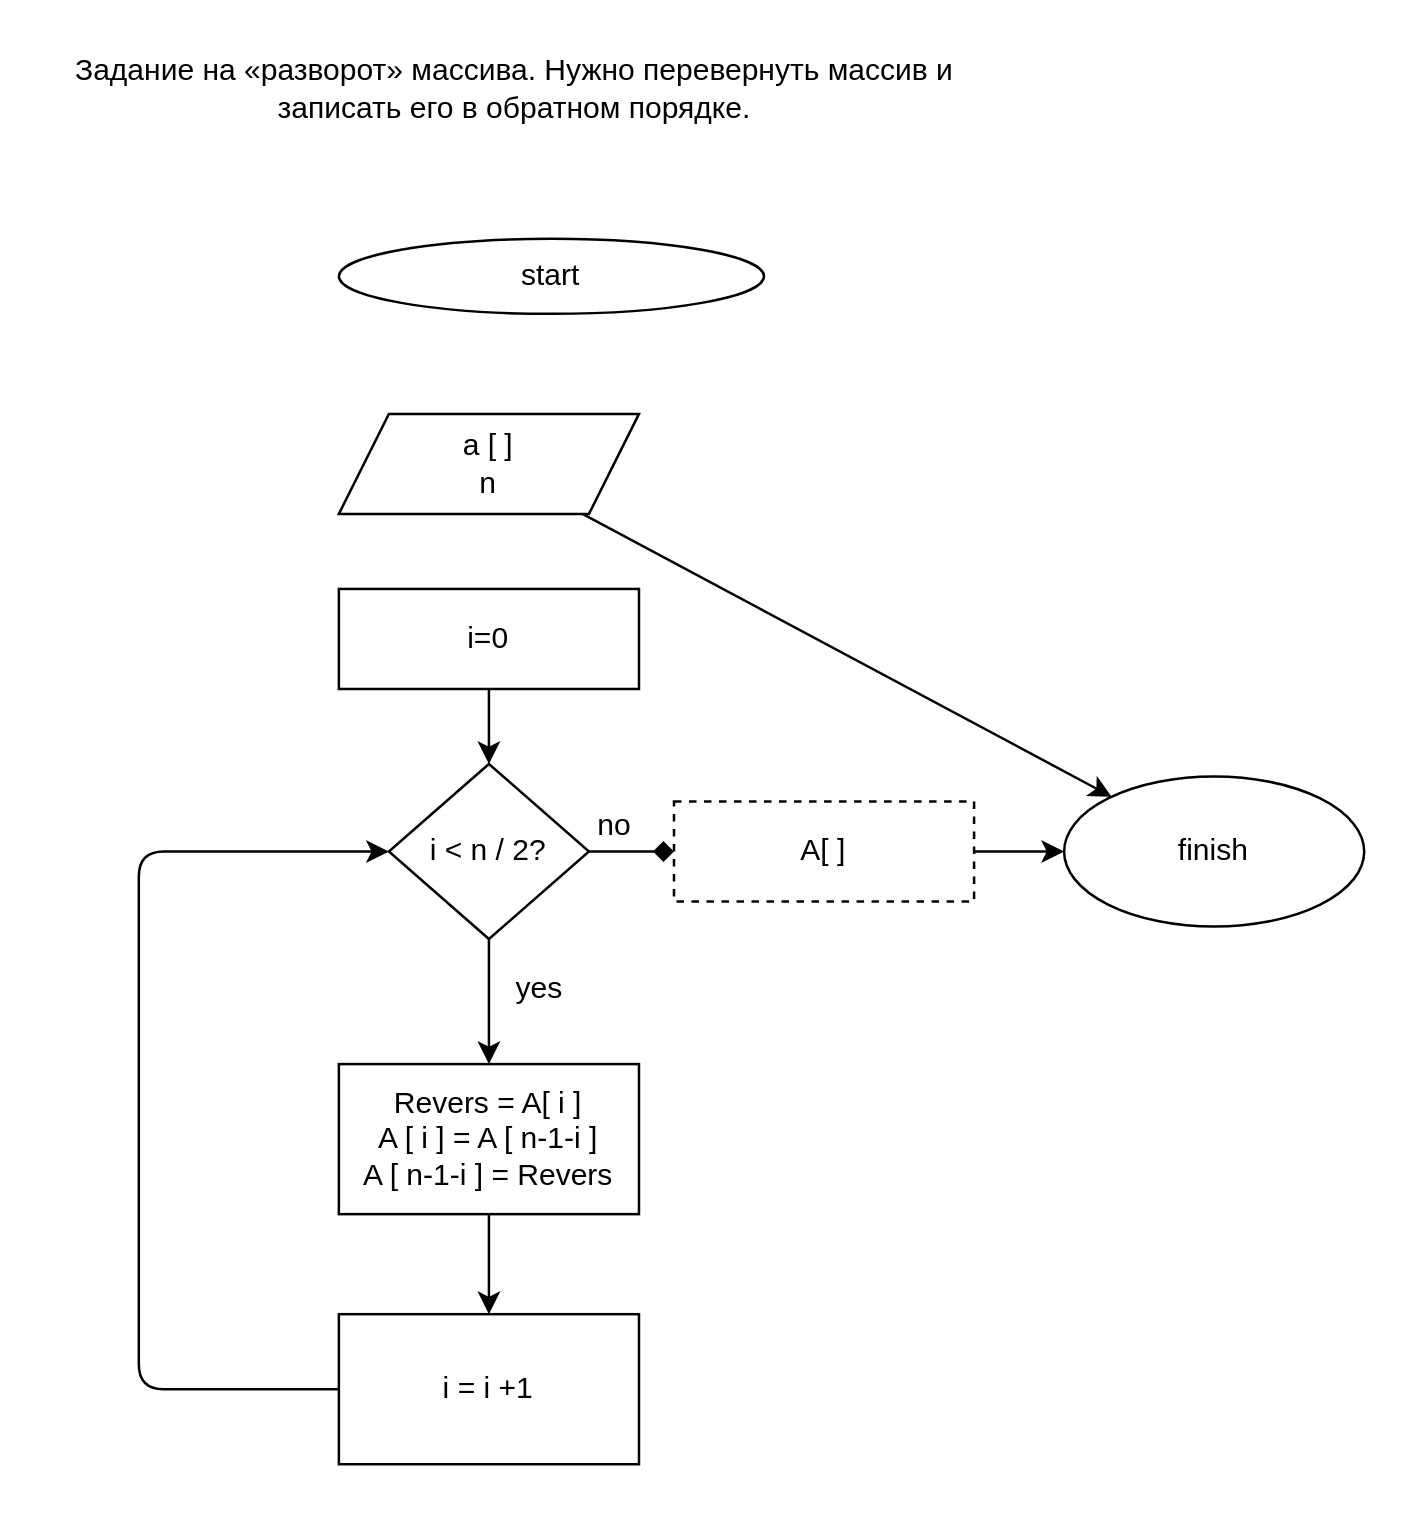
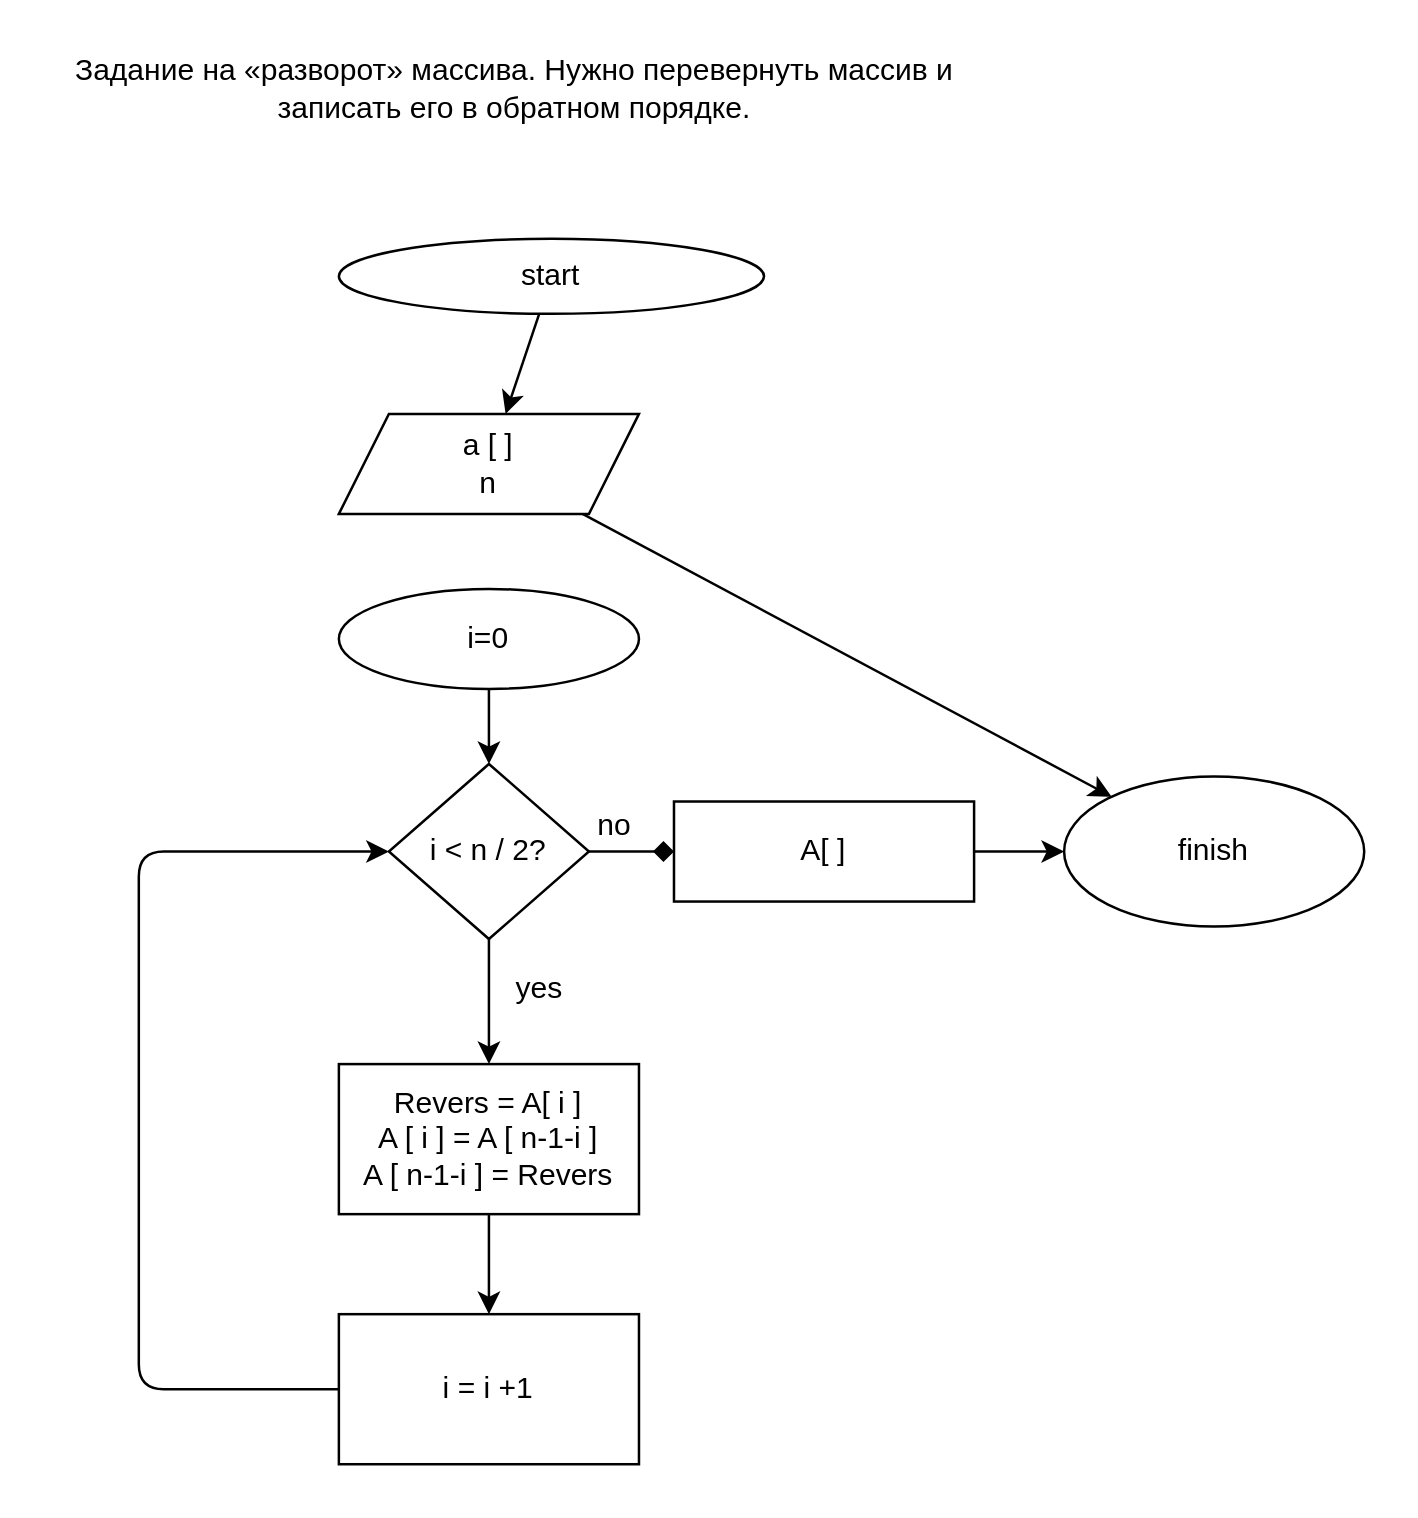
+ <mxCell id="2" value="" style="edgeStyle=none;html=1;" parent="1" source="3" target="6" edge="1"><mxGeometry relative="1" as="geometry" /></mxCell>
- <mxCell id="8" value="i=0" style="whiteSpace=wrap;html=1;" parent="1" vertex="1"><mxGeometry x="135" y="235" width="120" height="40" as="geometry" /></mxCell>
+ <mxCell id="8" value="i=0" style="ellipse;whiteSpace=wrap;html=1;" parent="1" vertex="1"><mxGeometry x="135" y="235" width="120" height="40" as="geometry" /></mxCell>
- <mxCell id="13" value="A[ ]" style="whiteSpace=wrap;html=1;dashed=1;" vertex="1" parent="1"><mxGeometry x="269" y="320" width="120" height="40" as="geometry" /></mxCell>
+ <mxCell id="13" value="A[ ]" style="whiteSpace=wrap;html=1;" vertex="1" parent="1"><mxGeometry x="269" y="320" width="120" height="40" as="geometry" /></mxCell>
